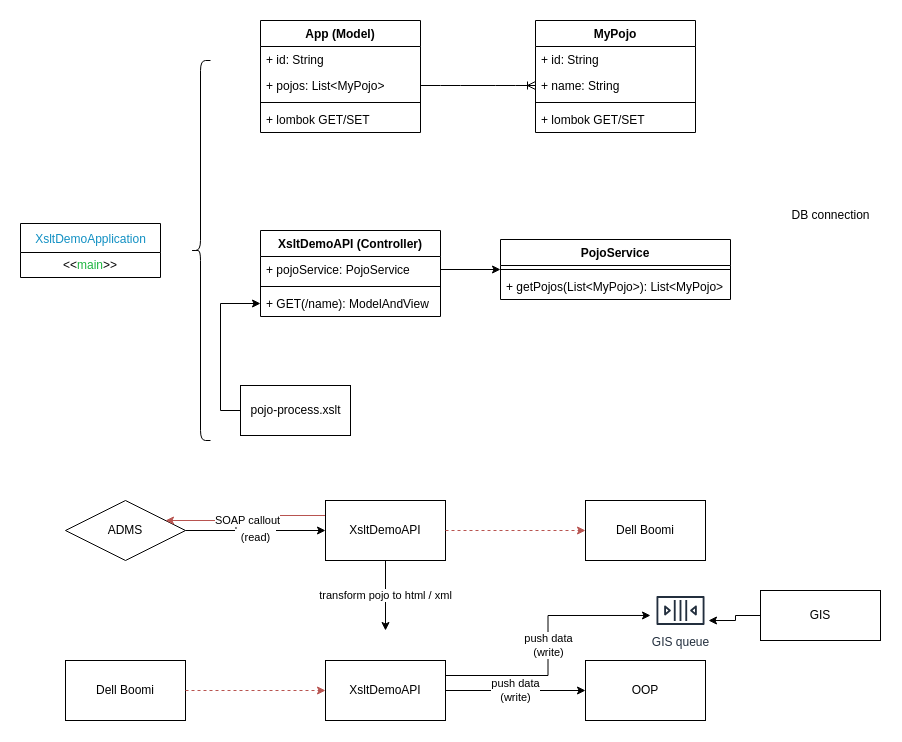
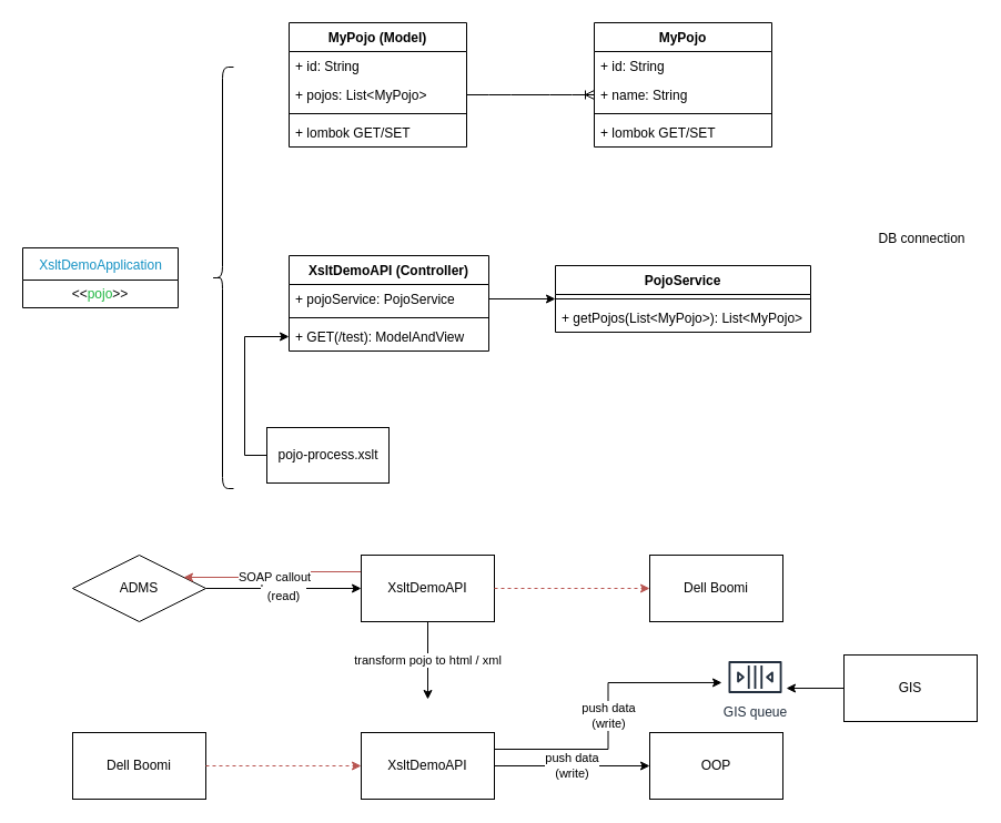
- <mxCell id="16" value="App (Model)" style="swimlane;fontStyle=1;align=center;verticalAlign=top;childLayout=stackLayout;horizontal=1;startSize=26;horizontalStack=0;resizeParent=1;resizeParentMax=0;resizeLast=0;collapsible=1;marginBottom=0;" parent="1" vertex="1"><mxGeometry x="260" y="20" width="160" height="112" as="geometry"><mxRectangle x="460" y="40" width="100" height="26" as="alternateBounds" /></mxGeometry></mxCell>
+ <mxCell id="16" value="MyPojo (Model)" style="swimlane;fontStyle=1;align=center;verticalAlign=top;childLayout=stackLayout;horizontal=1;startSize=26;horizontalStack=0;resizeParent=1;resizeParentMax=0;resizeLast=0;collapsible=1;marginBottom=0;" parent="1" vertex="1"><mxGeometry x="260" y="20" width="160" height="112" as="geometry"><mxRectangle x="460" y="40" width="100" height="26" as="alternateBounds" /></mxGeometry></mxCell>
- <mxCell id="3" value="&amp;lt;&amp;lt;&lt;span style=&quot;color: rgb(30 , 181 , 64)&quot;&gt;main&lt;/span&gt;&lt;span&gt;&amp;gt;&amp;gt;&lt;/span&gt;" style="text;html=1;strokeColor=none;fillColor=none;align=center;verticalAlign=middle;spacingLeft=4;spacingRight=4;overflow=hidden;rotatable=0;points=[[0,0.5],[1,0.5]];portConstraint=eastwest;" parent="2" vertex="1"><mxGeometry y="29" width="140" height="25" as="geometry" /></mxCell>
+ <mxCell id="3" value="&amp;lt;&amp;lt;&lt;span style=&quot;color: rgb(30 , 181 , 64)&quot;&gt;pojo&lt;/span&gt;&lt;span&gt;&amp;gt;&amp;gt;&lt;/span&gt;" style="text;html=1;strokeColor=none;fillColor=none;align=center;verticalAlign=middle;spacingLeft=4;spacingRight=4;overflow=hidden;rotatable=0;points=[[0,0.5],[1,0.5]];portConstraint=eastwest;" parent="2" vertex="1"><mxGeometry y="29" width="140" height="25" as="geometry" /></mxCell>
- <mxCell id="7" value="+ GET(/name): ModelAndView" style="text;strokeColor=none;fillColor=none;align=left;verticalAlign=top;spacingLeft=4;spacingRight=4;overflow=hidden;rotatable=0;points=[[0,0.5],[1,0.5]];portConstraint=eastwest;" parent="4" vertex="1"><mxGeometry y="60" width="180" height="26" as="geometry" /></mxCell>
+ <mxCell id="7" value="+ GET(/test): ModelAndView" style="text;strokeColor=none;fillColor=none;align=left;verticalAlign=top;spacingLeft=4;spacingRight=4;overflow=hidden;rotatable=0;points=[[0,0.5],[1,0.5]];portConstraint=eastwest;" parent="4" vertex="1"><mxGeometry y="60" width="180" height="26" as="geometry" /></mxCell>
- <mxCell id="42" value="GIS" style="rounded=0;whiteSpace=wrap;html=1;" parent="1" vertex="1"><mxGeometry x="760" y="590" width="120" height="50" as="geometry" /></mxCell>
+ <mxCell id="42" value="GIS" style="rounded=0;whiteSpace=wrap;html=1;" parent="1" vertex="1"><mxGeometry x="760" y="590" width="120" height="60" as="geometry" /></mxCell>
